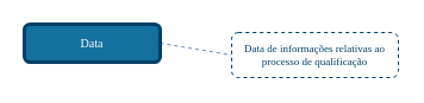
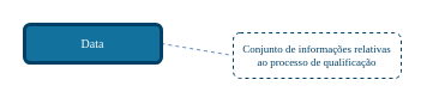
- <mxCell id="4" value="&lt;font style=&quot;font-size: 9px&quot;&gt;Data de informações relativas ao processo de qualificação&lt;/font&gt;" style="rounded=1;whiteSpace=wrap;html=1;shadow=0;comic=0;strokeColor=#003F66;strokeWidth=1;fillColor=#ffffff;fontFamily=Verdana;fontSize=9;fontColor=#003F66;dashed=1;spacingLeft=5;spacing=0;spacingRight=5;spacingBottom=5;spacingTop=5;align=center;verticalAlign=middle;gradientColor=#ffffff;" parent="1" vertex="1"><mxGeometry x="194" y="27" width="140" height="38" as="geometry" /></mxCell>
+ <mxCell id="4" value="&lt;font style=&quot;font-size: 9px&quot;&gt;Conjunto de informações relativas ao processo de qualificação&lt;/font&gt;" style="rounded=1;whiteSpace=wrap;html=1;shadow=0;comic=0;strokeColor=#003F66;strokeWidth=1;fillColor=#ffffff;fontFamily=Verdana;fontSize=9;fontColor=#003F66;dashed=1;spacingLeft=5;spacing=0;spacingRight=5;spacingBottom=5;spacingTop=5;align=center;verticalAlign=middle;gradientColor=#ffffff;" parent="1" vertex="1"><mxGeometry x="194" y="27" width="140" height="38" as="geometry" /></mxCell>
